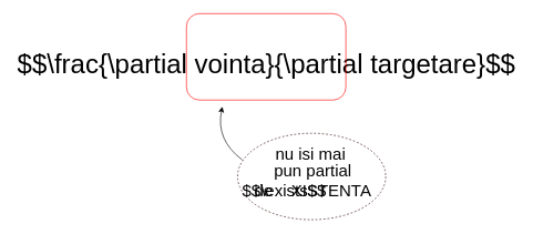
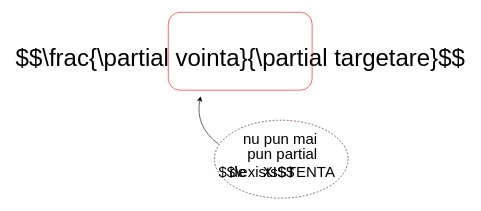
- <mxCell id="4" value="&lt;span style=&quot;font-size: 25px&quot;&gt;nu isi mai&amp;nbsp;&lt;br&gt;&lt;br&gt;&lt;/span&gt;" style="text;html=1;align=center;verticalAlign=middle;resizable=0;points=[];autosize=1;strokeColor=none;fillColor=none;fontSize=40;" parent="1" vertex="1"><mxGeometry x="405" y="195" width="130" height="110" as="geometry" /></mxCell>
+ <mxCell id="4" value="&lt;span style=&quot;font-size: 25px&quot;&gt;nu pun mai&amp;nbsp;&lt;br&gt;&lt;br&gt;&lt;/span&gt;" style="text;html=1;align=center;verticalAlign=middle;resizable=0;points=[];autosize=1;strokeColor=none;fillColor=none;fontSize=40;" parent="1" vertex="1"><mxGeometry x="405" y="195" width="130" height="110" as="geometry" /></mxCell>
